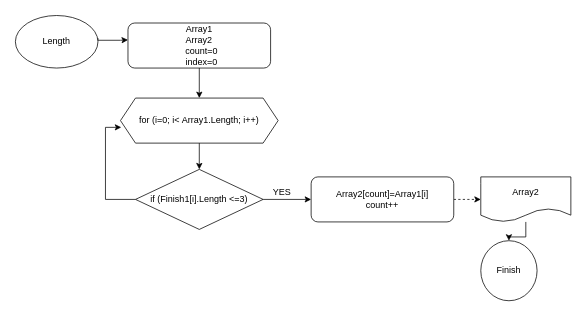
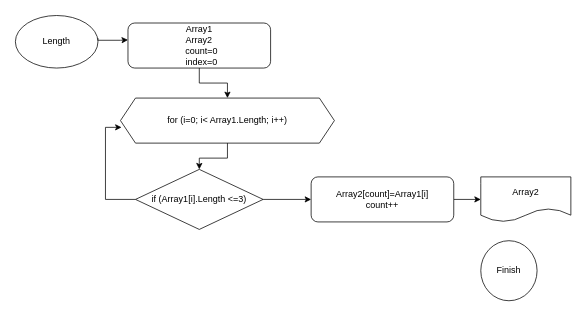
- <mxCell id="7" value="for (i=0; i&amp;lt; Array1.Length; i++)" style="shape=hexagon;perimeter=hexagonPerimeter2;whiteSpace=wrap;html=1;fixedSize=1;" vertex="1" parent="1"><mxGeometry x="160" y="130" width="210" height="60" as="geometry" /></mxCell>
+ <mxCell id="7" value="for (i=0; i&amp;lt; Array1.Length; i++)" style="shape=hexagon;perimeter=hexagonPerimeter2;whiteSpace=wrap;html=1;fixedSize=1;" vertex="1" parent="1"><mxGeometry x="160" y="130" width="285" height="60" as="geometry" /></mxCell>
- <mxCell id="13" value="YES" style="text;html=1;align=center;verticalAlign=middle;resizable=0;points=[];autosize=1;strokeColor=none;fillColor=none;" vertex="1" parent="1"><mxGeometry x="350" y="240" width="50" height="30" as="geometry" /></mxCell>
- <mxCell id="10" value="if (Finish1[i].Length &amp;lt;=3)" style="rhombus;whiteSpace=wrap;html=1;" vertex="1" parent="1"><mxGeometry x="180" y="225" width="170" height="80" as="geometry" /></mxCell>
+ <mxCell id="10" value="if (Array1[i].Length &amp;lt;=3)" style="rhombus;whiteSpace=wrap;html=1;" vertex="1" parent="1"><mxGeometry x="180" y="225" width="170" height="80" as="geometry" /></mxCell>
- <mxCell id="11" style="edgeStyle=orthogonalEdgeStyle;rounded=0;orthogonalLoop=1;jettySize=auto;html=1;exitX=1;exitY=0.5;exitDx=0;exitDy=0;entryX=0;entryY=0.5;entryDx=0;entryDy=0;dashed=1;" edge="1" parent="1" source="12" target="15"><mxGeometry relative="1" as="geometry" /></mxCell>
+ <mxCell id="11" style="edgeStyle=orthogonalEdgeStyle;rounded=0;orthogonalLoop=1;jettySize=auto;html=1;exitX=1;exitY=0.5;exitDx=0;exitDy=0;entryX=0;entryY=0.5;entryDx=0;entryDy=0;" edge="1" parent="1" source="12" target="15"><mxGeometry relative="1" as="geometry" /></mxCell>
- <mxCell id="14" value="" style="edgeStyle=orthogonalEdgeStyle;rounded=0;orthogonalLoop=1;jettySize=auto;html=1;" edge="1" parent="1" source="15" target="16"><mxGeometry relative="1" as="geometry" /></mxCell>
